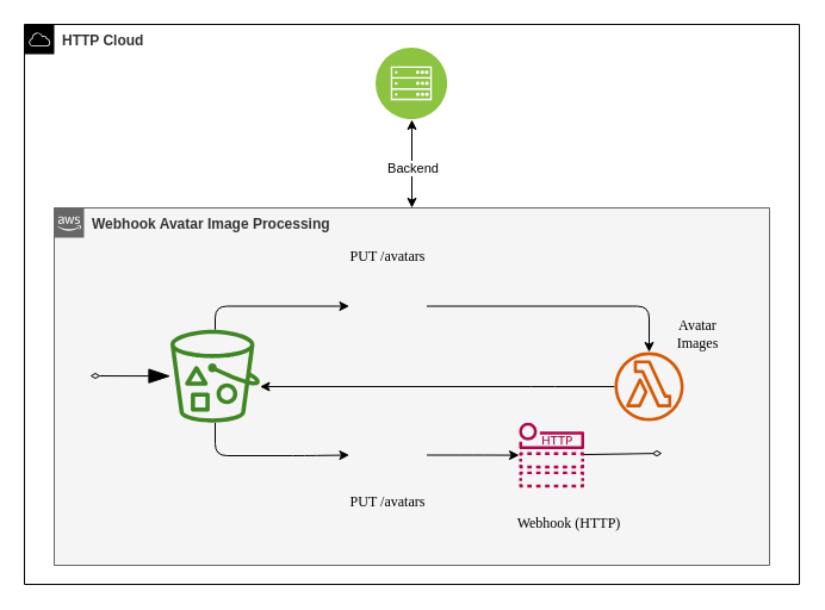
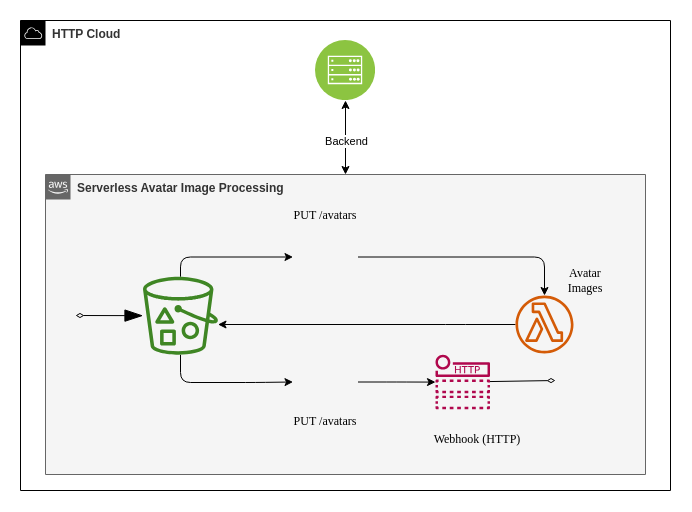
- <mxCell id="2" value="&lt;b style=&quot;border-color: var(--border-color);&quot;&gt;Webhook Avatar Image Processing&lt;/b&gt;" style="points=[[0,0],[0.25,0],[0.5,0],[0.75,0],[1,0],[1,0.25],[1,0.5],[1,0.75],[1,1],[0.75,1],[0.5,1],[0.25,1],[0,1],[0,0.75],[0,0.5],[0,0.25]];outlineConnect=0;html=1;whiteSpace=wrap;fontSize=12;fontStyle=0;container=1;pointerEvents=0;collapsible=0;recursiveResize=0;shape=mxgraph.aws4.group;grIcon=mxgraph.aws4.group_aws_cloud_alt;verticalAlign=top;align=left;spacingLeft=30;dashed=0;rounded=1;fillColor=#f5f5f5;strokeColor=#666666;fontColor=#333333;" vertex="1" parent="1"><mxGeometry x="45" y="174" width="600" height="300" as="geometry" /></mxCell>
+ <mxCell id="2" value="&lt;b style=&quot;border-color: var(--border-color);&quot;&gt;Serverless Avatar Image Processing&lt;/b&gt;" style="points=[[0,0],[0.25,0],[0.5,0],[0.75,0],[1,0],[1,0.25],[1,0.5],[1,0.75],[1,1],[0.75,1],[0.5,1],[0.25,1],[0,1],[0,0.75],[0,0.5],[0,0.25]];outlineConnect=0;html=1;whiteSpace=wrap;fontSize=12;fontStyle=0;container=1;pointerEvents=0;collapsible=0;recursiveResize=0;shape=mxgraph.aws4.group;grIcon=mxgraph.aws4.group_aws_cloud_alt;verticalAlign=top;align=left;spacingLeft=30;dashed=0;rounded=1;fillColor=#f5f5f5;strokeColor=#666666;fontColor=#333333;" vertex="1" parent="1"><mxGeometry x="45" y="174" width="600" height="300" as="geometry" /></mxCell>
